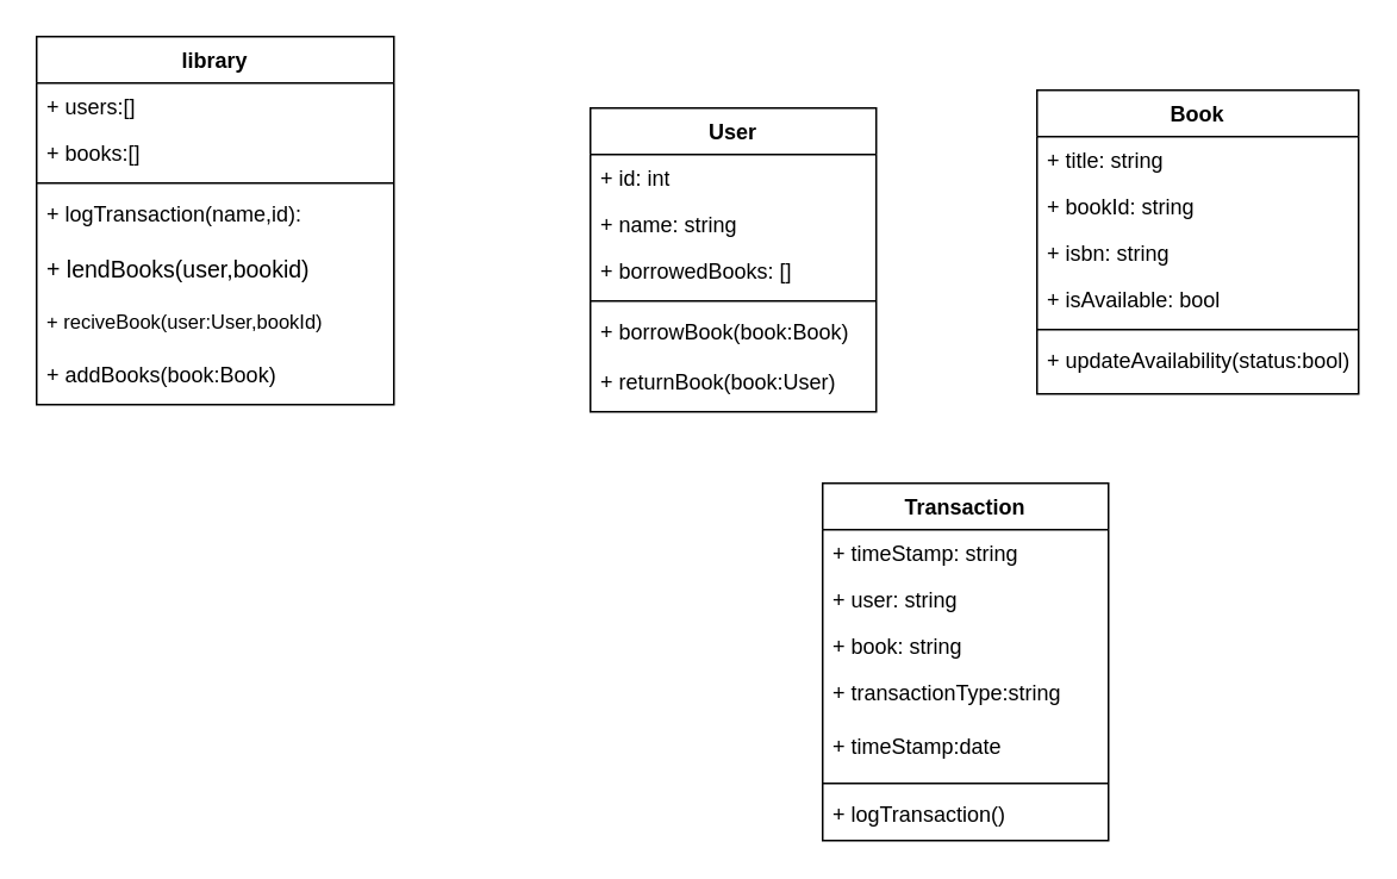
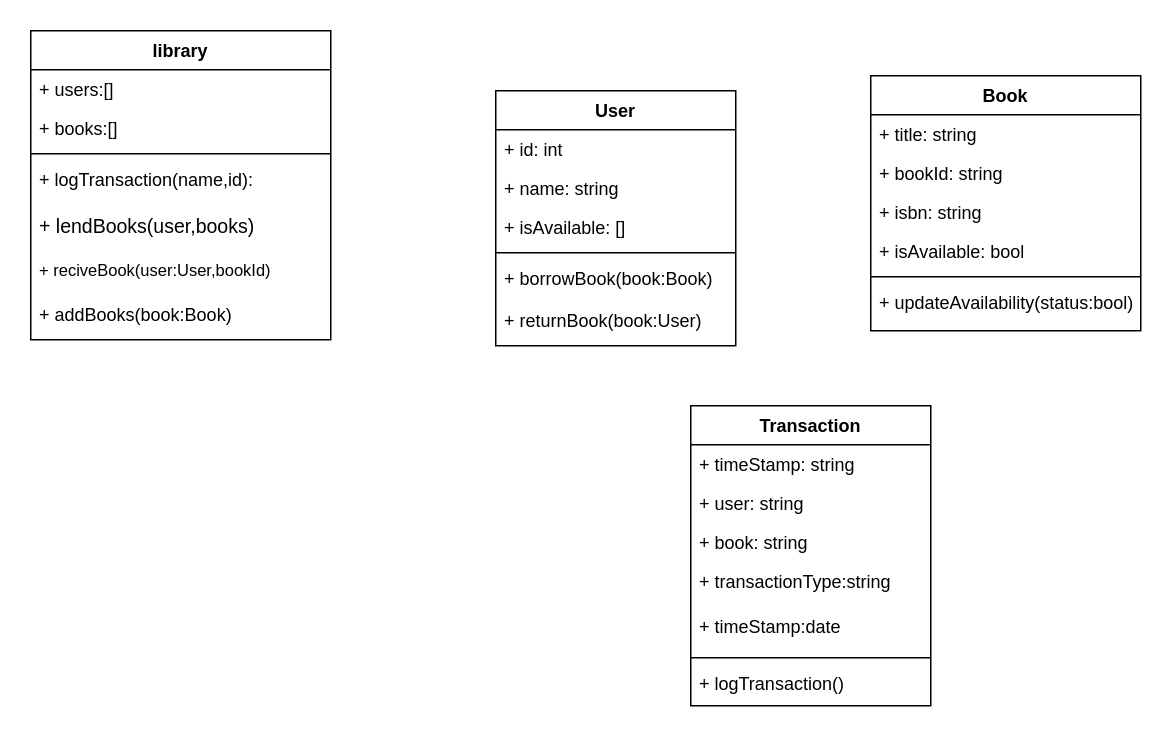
- <mxCell id="7" value="&lt;font style=&quot;font-size: 13px;&quot;&gt;+ lendBooks(user,bookid)&lt;/font&gt;" style="text;strokeColor=none;fillColor=none;align=left;verticalAlign=top;spacingLeft=4;spacingRight=4;overflow=hidden;rotatable=0;points=[[0,0.5],[1,0.5]];portConstraint=eastwest;whiteSpace=wrap;html=1;" vertex="1" parent="2"><mxGeometry y="116" width="200" height="30" as="geometry" /></mxCell>
+ <mxCell id="7" value="&lt;font style=&quot;font-size: 13px;&quot;&gt;+ lendBooks(user,books)&lt;/font&gt;" style="text;strokeColor=none;fillColor=none;align=left;verticalAlign=top;spacingLeft=4;spacingRight=4;overflow=hidden;rotatable=0;points=[[0,0.5],[1,0.5]];portConstraint=eastwest;whiteSpace=wrap;html=1;" vertex="1" parent="2"><mxGeometry y="116" width="200" height="30" as="geometry" /></mxCell>
- <mxCell id="20" value="+ borrowedBooks: []&lt;div&gt;&amp;nbsp;&lt;/div&gt;" style="text;strokeColor=none;fillColor=none;align=left;verticalAlign=top;spacingLeft=4;spacingRight=4;overflow=hidden;rotatable=0;points=[[0,0.5],[1,0.5]];portConstraint=eastwest;whiteSpace=wrap;html=1;" vertex="1" parent="17"><mxGeometry y="78" width="160" height="26" as="geometry" /></mxCell>
+ <mxCell id="20" value="+ isAvailable: []&lt;div&gt;&amp;nbsp;&lt;/div&gt;" style="text;strokeColor=none;fillColor=none;align=left;verticalAlign=top;spacingLeft=4;spacingRight=4;overflow=hidden;rotatable=0;points=[[0,0.5],[1,0.5]];portConstraint=eastwest;whiteSpace=wrap;html=1;" vertex="1" parent="17"><mxGeometry y="78" width="160" height="26" as="geometry" /></mxCell>
